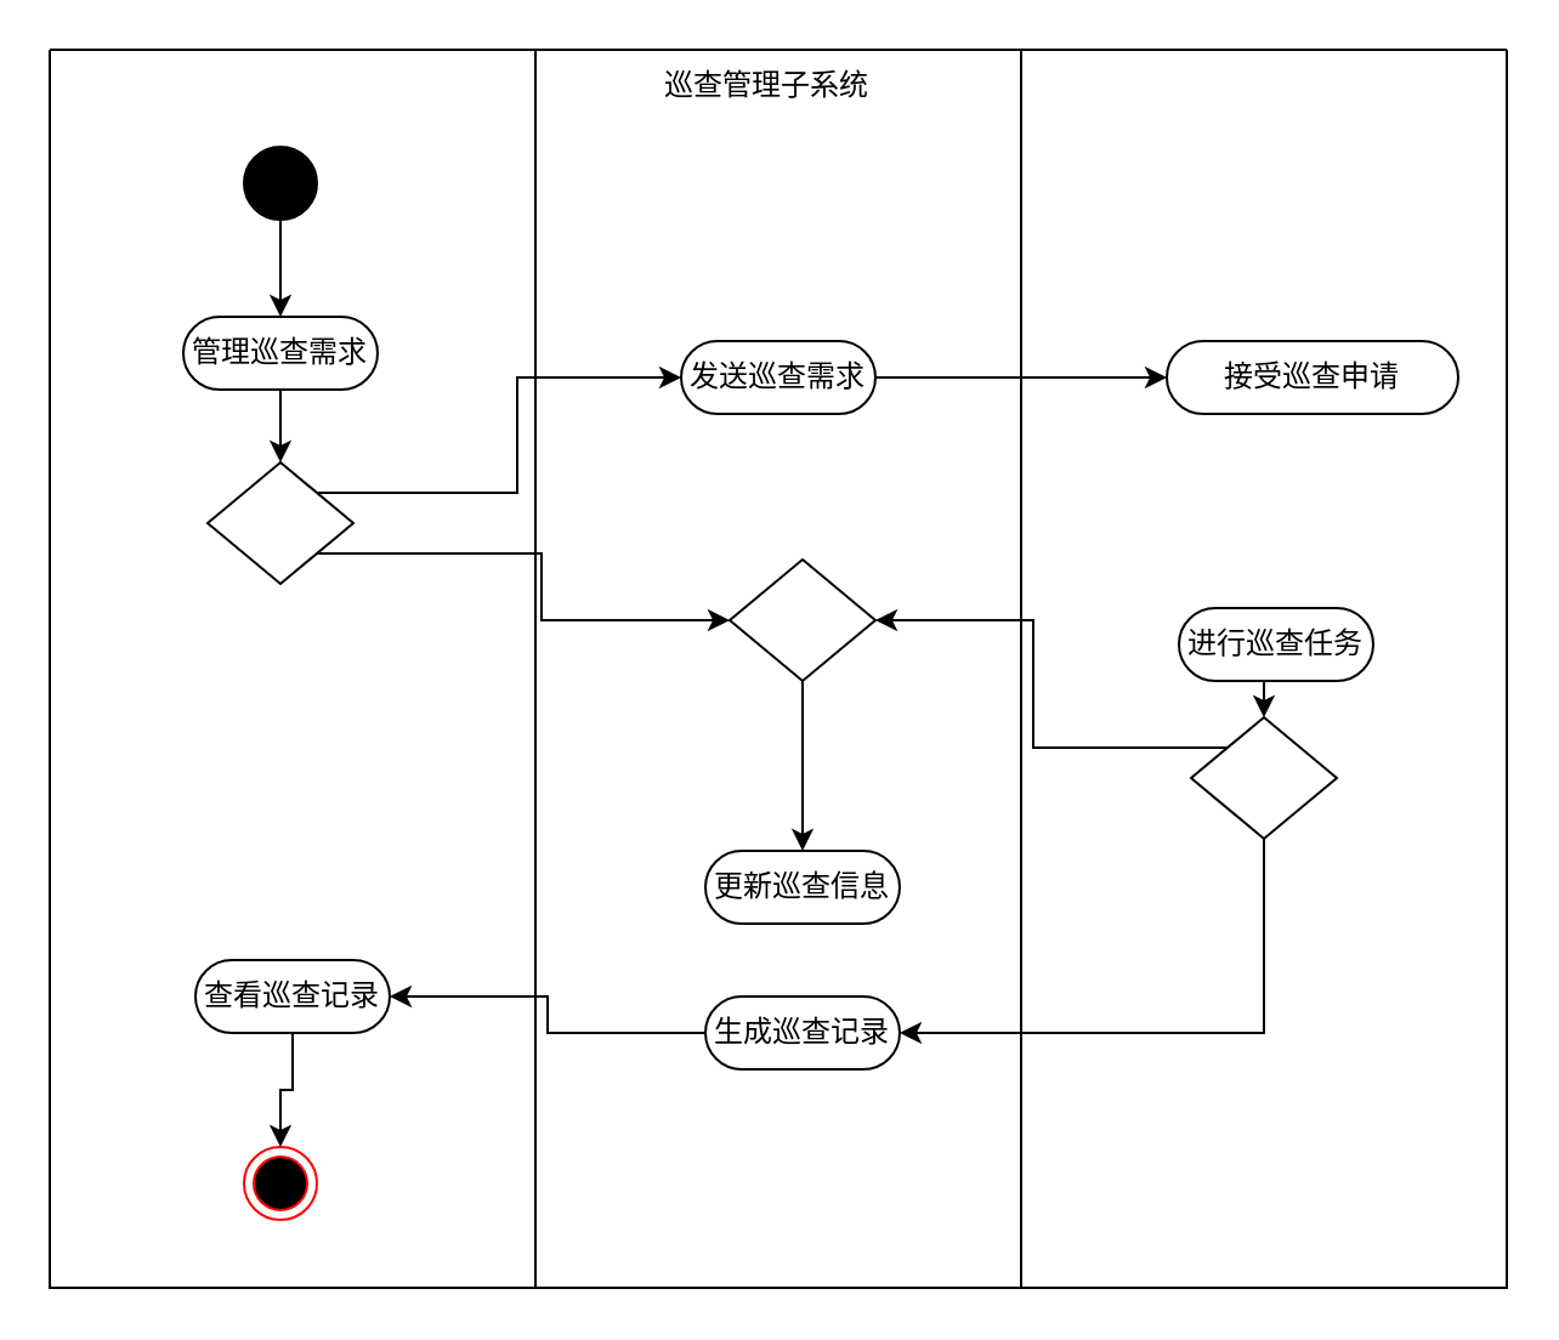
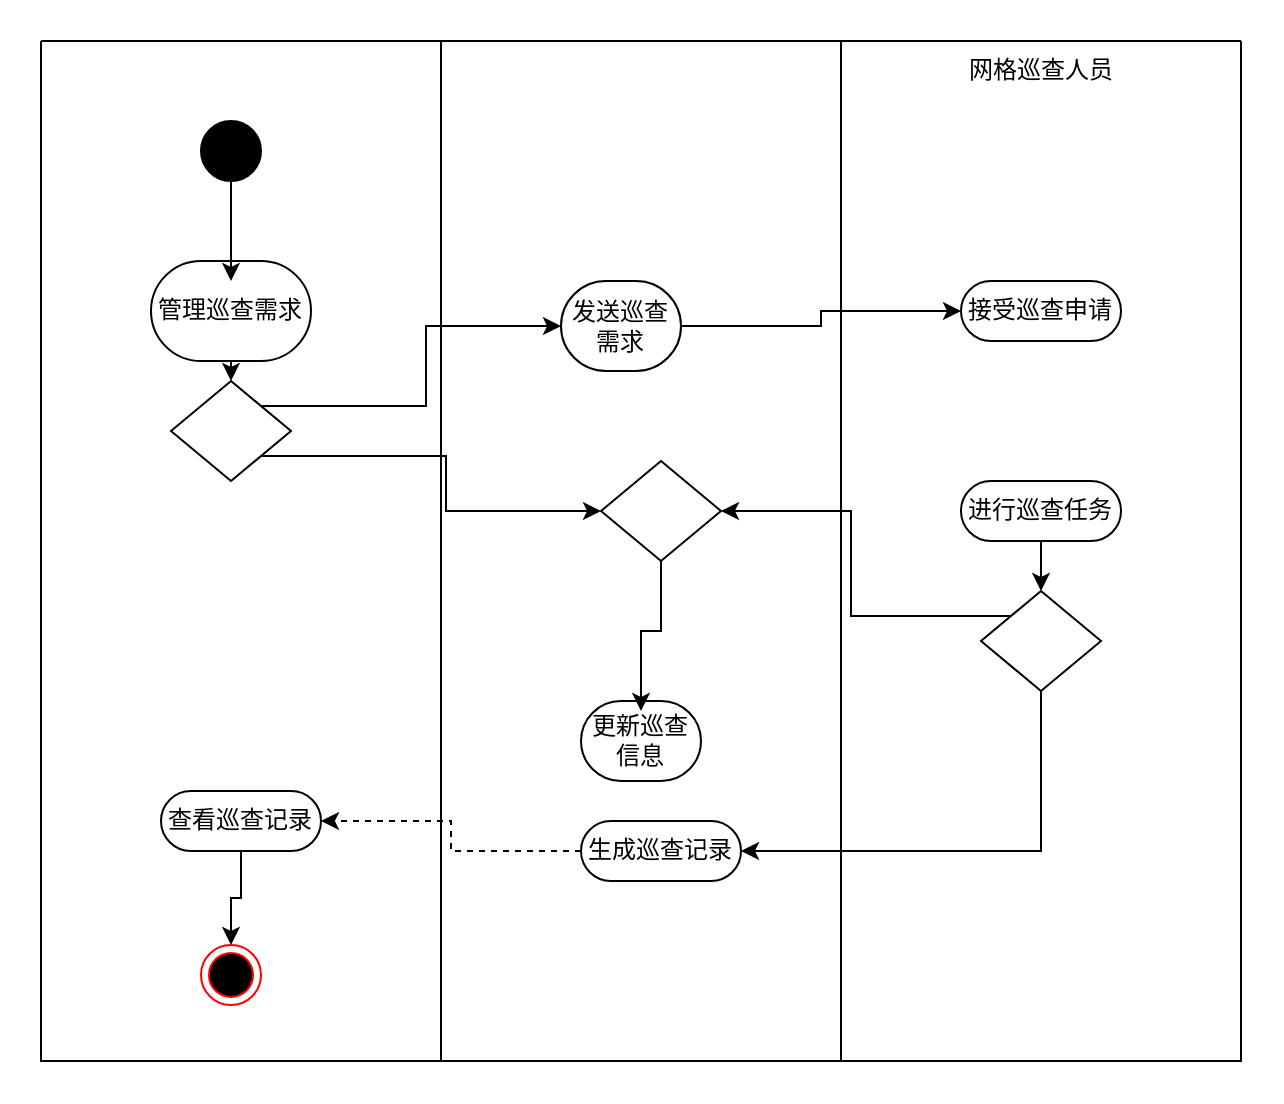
- <mxCell id="12" value="巡查管理子系统" style="text;html=1;align=center;verticalAlign=middle;resizable=0;points=[];autosize=1;strokeColor=none;fillColor=none;" parent="11" vertex="1"><mxGeometry x="40" width="110" height="30" as="geometry" /></mxCell>
+ <mxCell id="19" value="网格巡查人员" style="text;html=1;align=center;verticalAlign=middle;resizable=0;points=[];autosize=1;strokeColor=none;fillColor=none;" parent="18" vertex="1"><mxGeometry x="50" width="100" height="30" as="geometry" /></mxCell>
- <mxCell id="5" value="管理巡查需求" style="html=1;dashed=0;whiteSpace=wrap;shape=mxgraph.dfd.start" parent="2" vertex="1"><mxGeometry x="55" y="110" width="80" height="30" as="geometry" /></mxCell>
+ <mxCell id="5" value="管理巡查需求" style="html=1;dashed=0;whiteSpace=wrap;shape=mxgraph.dfd.start" parent="2" vertex="1"><mxGeometry x="55" y="110" width="80" height="50" as="geometry" /></mxCell>
- <mxCell id="13" value="发送巡查需求" style="html=1;dashed=0;whiteSpace=wrap;shape=mxgraph.dfd.start" parent="11" vertex="1"><mxGeometry x="60" y="120" width="80" height="30" as="geometry" /></mxCell>
+ <mxCell id="13" value="发送巡查需求" style="html=1;dashed=0;whiteSpace=wrap;shape=mxgraph.dfd.start" parent="11" vertex="1"><mxGeometry x="60" y="120" width="60" height="45" as="geometry" /></mxCell>
- <mxCell id="20" value="接受巡查申请" style="html=1;dashed=0;whiteSpace=wrap;shape=mxgraph.dfd.start" parent="18" vertex="1"><mxGeometry x="60" y="120" width="120" height="30" as="geometry" /></mxCell>
+ <mxCell id="20" value="接受巡查申请" style="html=1;dashed=0;whiteSpace=wrap;shape=mxgraph.dfd.start" parent="18" vertex="1"><mxGeometry x="60" y="120" width="80" height="30" as="geometry" /></mxCell>
- <mxCell id="22" value="进行巡查任务" style="html=1;dashed=0;whiteSpace=wrap;shape=mxgraph.dfd.start" parent="18" vertex="1"><mxGeometry x="65" y="230" width="80" height="30" as="geometry" /></mxCell>
+ <mxCell id="22" value="进行巡查任务" style="html=1;dashed=0;whiteSpace=wrap;shape=mxgraph.dfd.start" parent="18" vertex="1"><mxGeometry x="60" y="220" width="80" height="30" as="geometry" /></mxCell>
- <mxCell id="14" value="更新巡查信息" style="html=1;dashed=0;whiteSpace=wrap;shape=mxgraph.dfd.start" parent="11" vertex="1"><mxGeometry x="70" y="330" width="80" height="30" as="geometry" /></mxCell>
+ <mxCell id="14" value="更新巡查信息" style="html=1;dashed=0;whiteSpace=wrap;shape=mxgraph.dfd.start" parent="11" vertex="1"><mxGeometry x="70" y="330" width="60" height="40" as="geometry" /></mxCell>
- <mxCell id="29" style="edgeStyle=orthogonalEdgeStyle;rounded=0;orthogonalLoop=1;jettySize=auto;html=1;exitX=0;exitY=0.5;exitDx=0;exitDy=0;exitPerimeter=0;entryX=1;entryY=0.5;entryDx=0;entryDy=0;entryPerimeter=0;" parent="1" source="17" target="8" edge="1"><mxGeometry relative="1" as="geometry" /></mxCell>
+ <mxCell id="29" style="edgeStyle=orthogonalEdgeStyle;rounded=0;orthogonalLoop=1;jettySize=auto;html=1;exitX=0;exitY=0.5;exitDx=0;exitDy=0;exitPerimeter=0;entryX=1;entryY=0.5;entryDx=0;entryDy=0;entryPerimeter=0;dashed=1;" parent="1" source="17" target="8" edge="1"><mxGeometry relative="1" as="geometry" /></mxCell>
